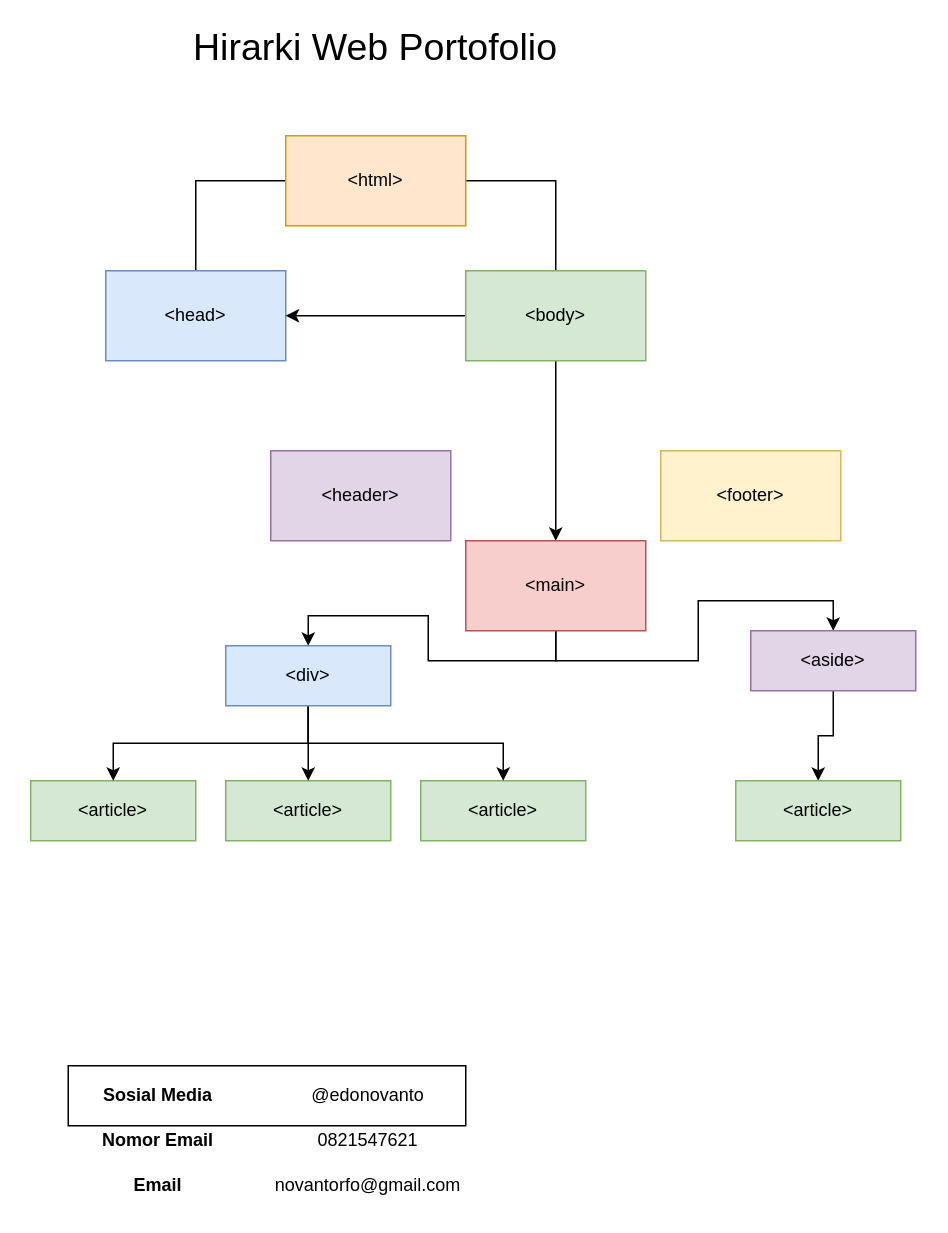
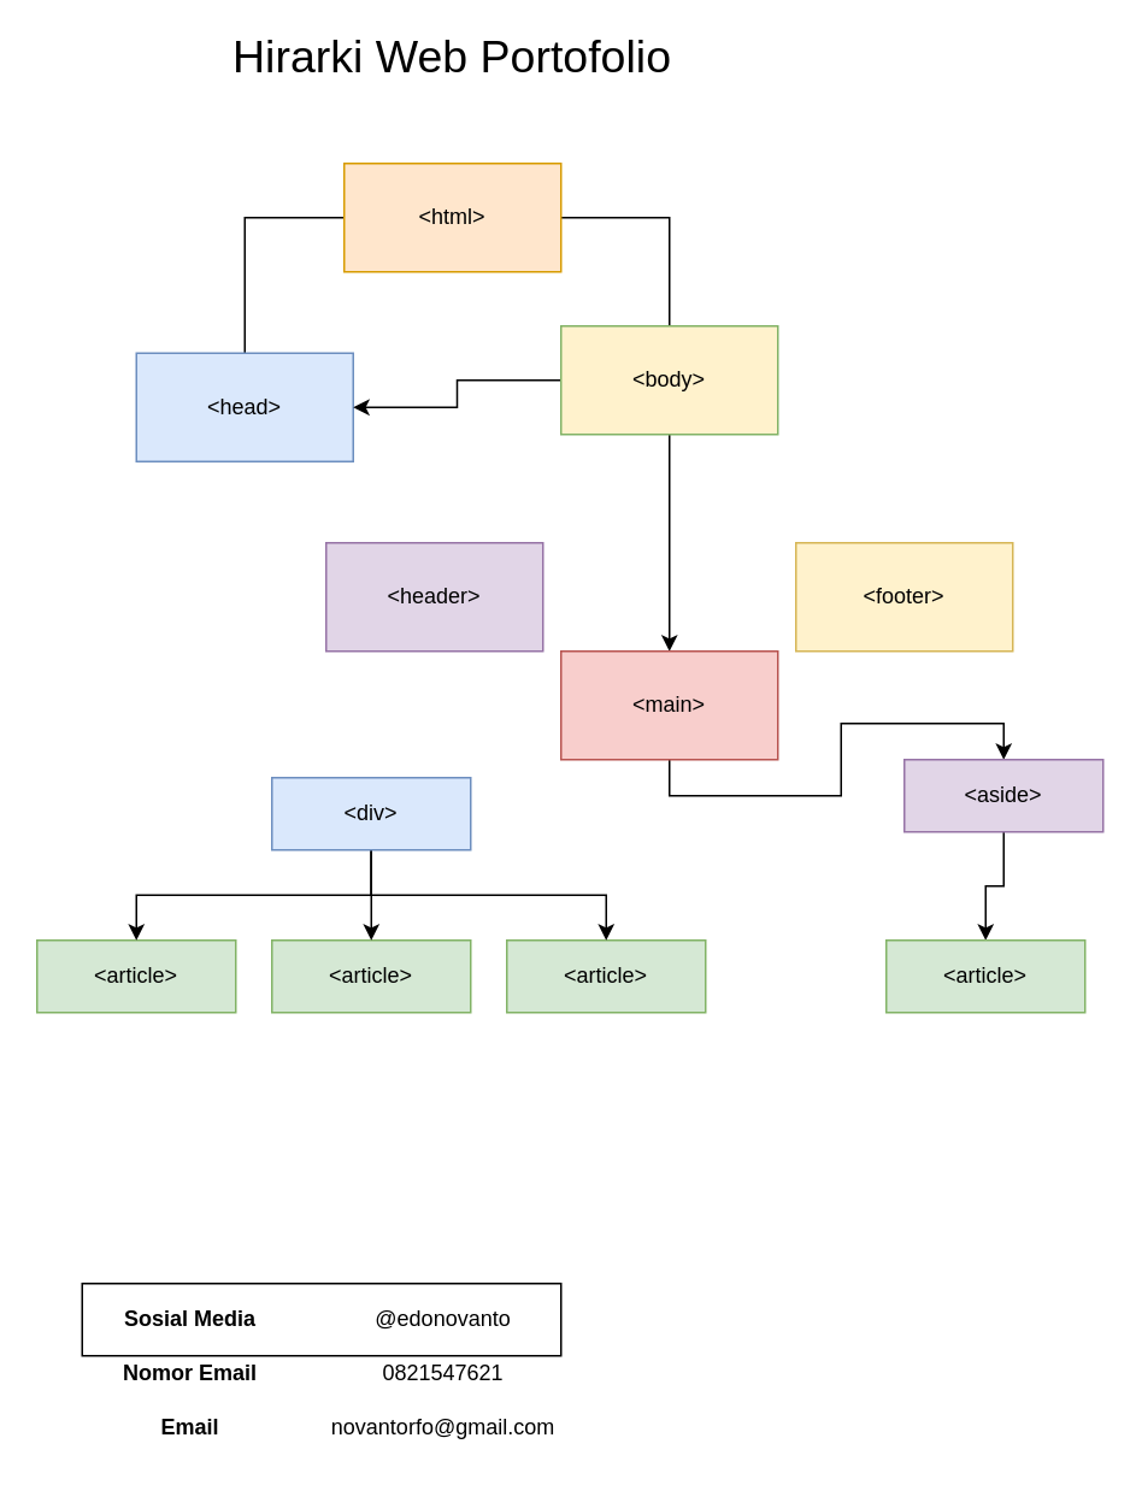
- <mxCell id="6" value="&amp;lt;head&amp;gt;" style="rounded=0;whiteSpace=wrap;html=1;fillColor=#dae8fc;strokeColor=#6c8ebf;" parent="1" vertex="1"><mxGeometry x="70" y="180" width="120" height="60" as="geometry" /></mxCell>
+ <mxCell id="6" value="&amp;lt;head&amp;gt;" style="rounded=0;whiteSpace=wrap;html=1;fillColor=#dae8fc;strokeColor=#6c8ebf;" parent="1" vertex="1"><mxGeometry x="75" y="195" width="120" height="60" as="geometry" /></mxCell>
- <mxCell id="9" value="&amp;lt;body&amp;gt;" style="rounded=0;whiteSpace=wrap;html=1;fillColor=#d5e8d4;strokeColor=#82b366;" parent="1" vertex="1"><mxGeometry x="310" y="180" width="120" height="60" as="geometry" /></mxCell>
+ <mxCell id="9" value="&amp;lt;body&amp;gt;" style="rounded=0;whiteSpace=wrap;html=1;fillColor=#fff2cc;strokeColor=#82b366;" parent="1" vertex="1"><mxGeometry x="310" y="180" width="120" height="60" as="geometry" /></mxCell>
- <mxCell id="13" style="edgeStyle=orthogonalEdgeStyle;rounded=0;orthogonalLoop=1;jettySize=auto;html=1;exitX=0.5;exitY=1;exitDx=0;exitDy=0;" edge="1" parent="1" source="14" target="31"><mxGeometry relative="1" as="geometry" /></mxCell>
